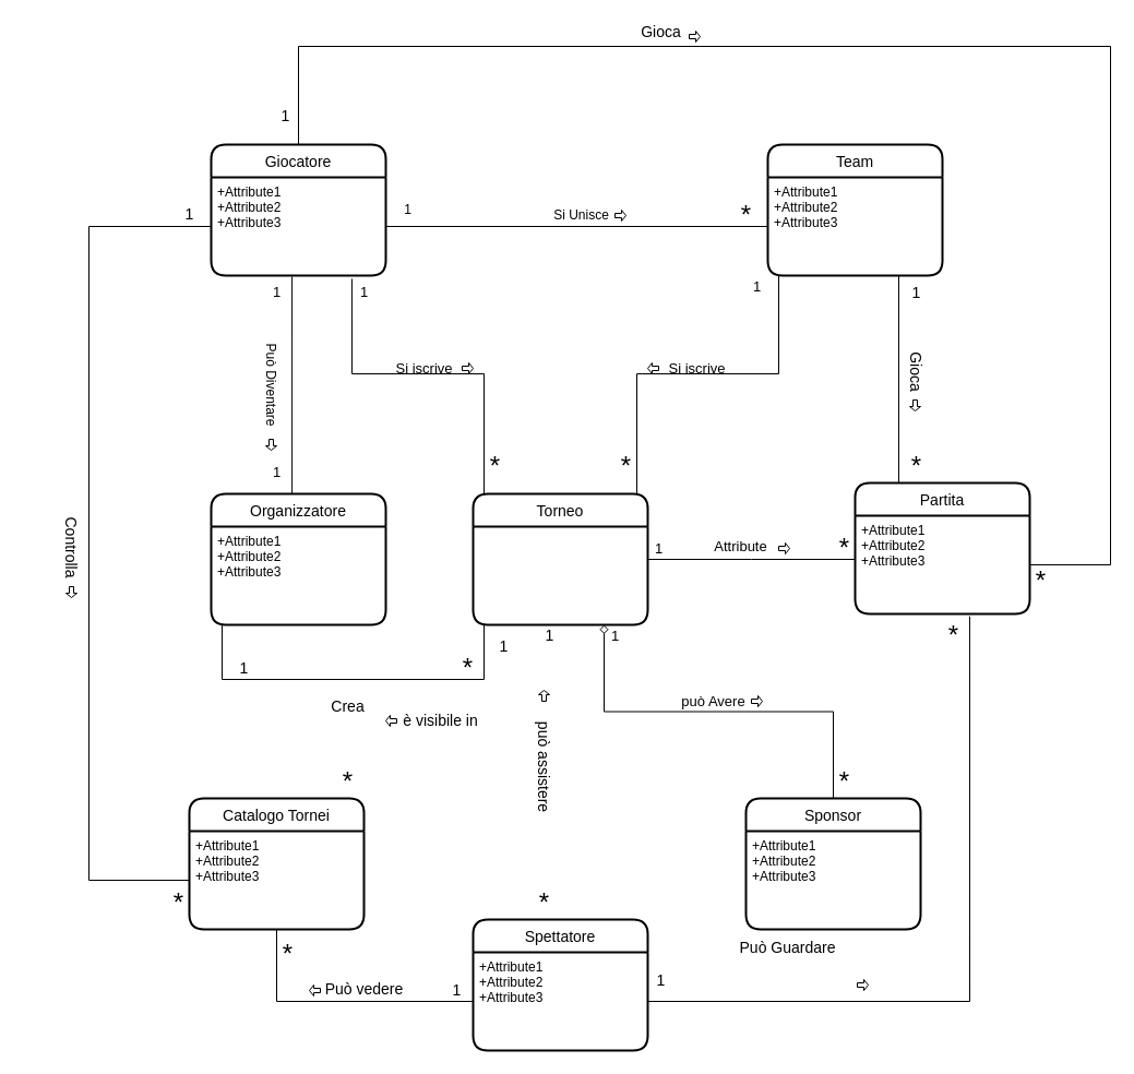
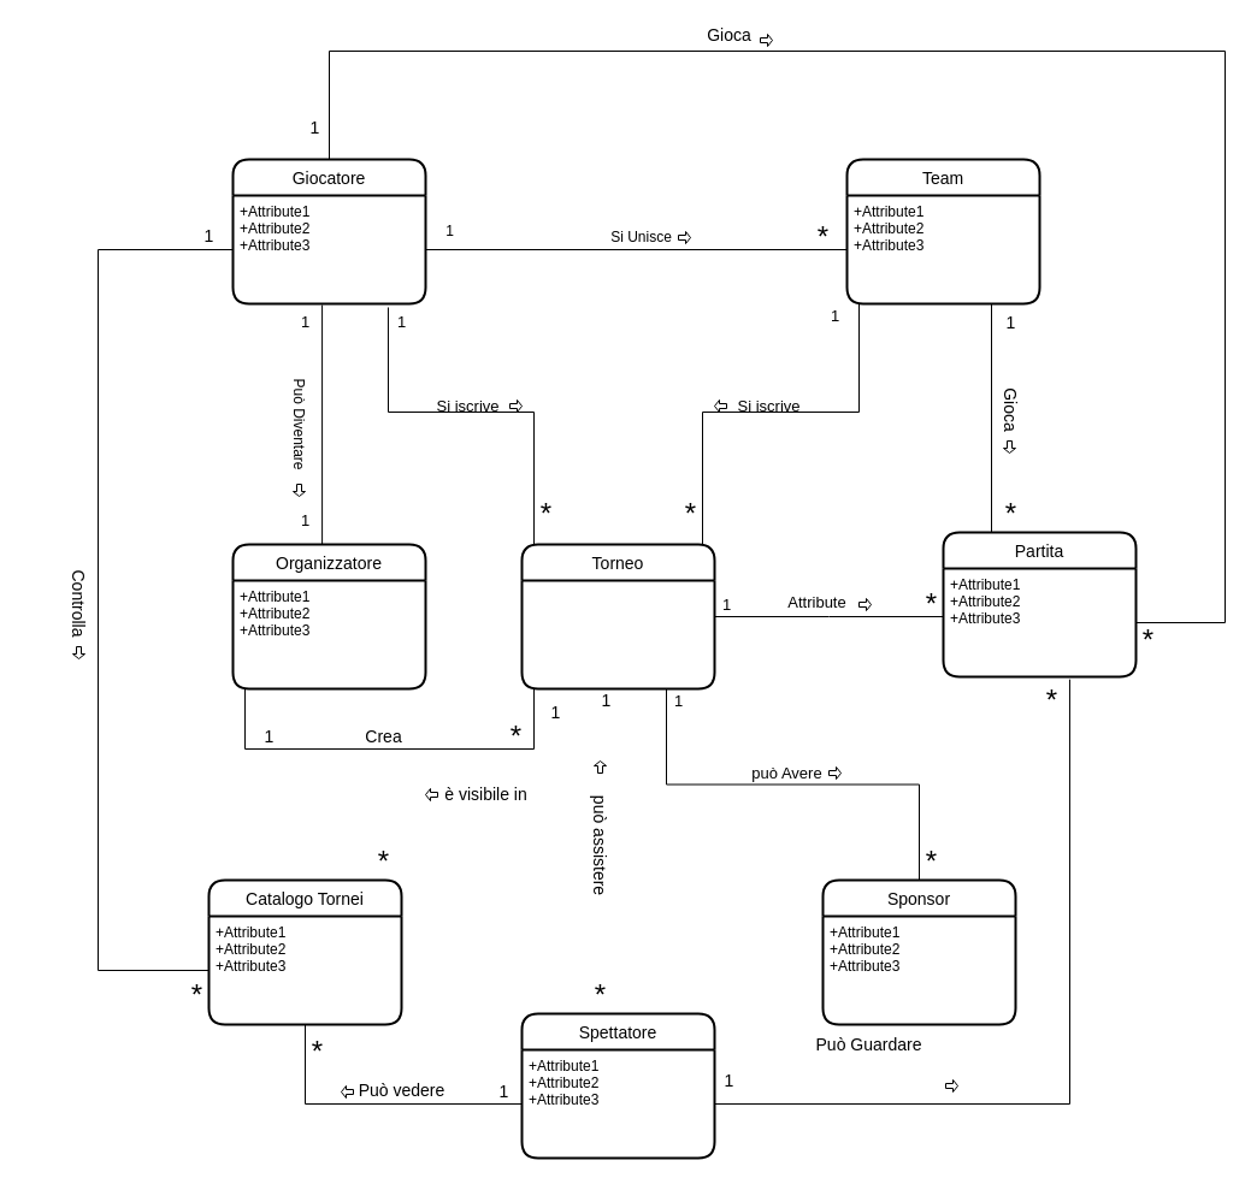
- <mxCell id="22" style="edgeStyle=orthogonalEdgeStyle;rounded=0;orthogonalLoop=1;jettySize=auto;html=1;exitX=0.5;exitY=0;exitDx=0;exitDy=0;entryX=0.75;entryY=1;entryDx=0;entryDy=0;fontSize=13;endArrow=diamond;endFill=0;" edge="1" parent="1" source="23" target="12"><mxGeometry relative="1" as="geometry" /></mxCell>
+ <mxCell id="22" style="edgeStyle=orthogonalEdgeStyle;rounded=0;orthogonalLoop=1;jettySize=auto;html=1;exitX=0.5;exitY=0;exitDx=0;exitDy=0;entryX=0.75;entryY=1;entryDx=0;entryDy=0;fontSize=13;endArrow=none;endFill=0;" edge="1" parent="1" source="23" target="12"><mxGeometry relative="1" as="geometry" /></mxCell>
- <mxCell id="58" value="Crea" style="text;html=1;align=center;verticalAlign=middle;resizable=0;points=[];autosize=1;strokeColor=none;fillColor=none;fontSize=14;" vertex="1" parent="1"><mxGeometry x="293" y="637" width="50" height="20" as="geometry" /></mxCell>
+ <mxCell id="58" value="Crea" style="text;html=1;align=center;verticalAlign=middle;resizable=0;points=[];autosize=1;strokeColor=none;fillColor=none;fontSize=14;" vertex="1" parent="1"><mxGeometry x="293" y="602" width="50" height="20" as="geometry" /></mxCell>
